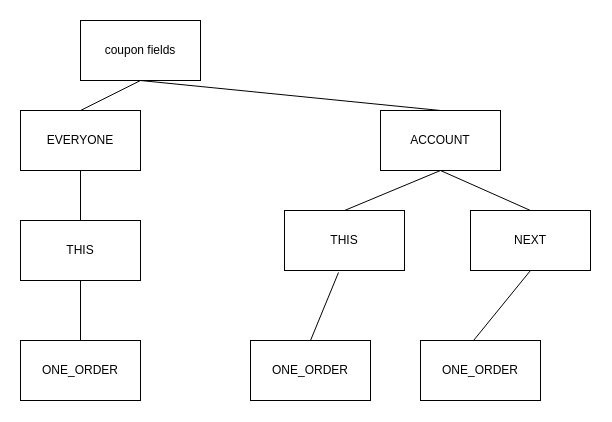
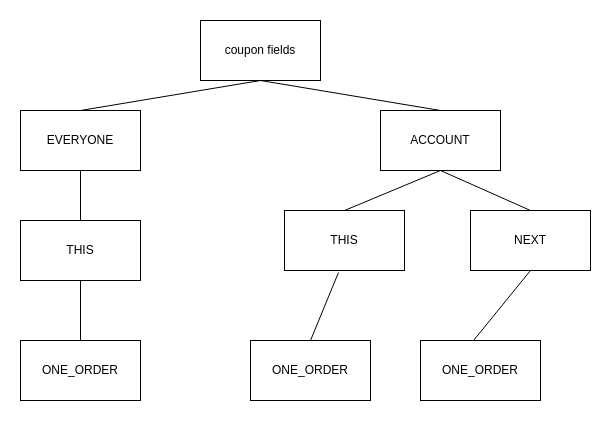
- <mxCell id="2" value="coupon fields" style="rounded=0;whiteSpace=wrap;html=1;" vertex="1" parent="1"><mxGeometry x="80" y="20" width="120" height="60" as="geometry" /></mxCell>
+ <mxCell id="2" value="coupon fields" style="rounded=0;whiteSpace=wrap;html=1;" vertex="1" parent="1"><mxGeometry x="200" y="20" width="120" height="60" as="geometry" /></mxCell>
